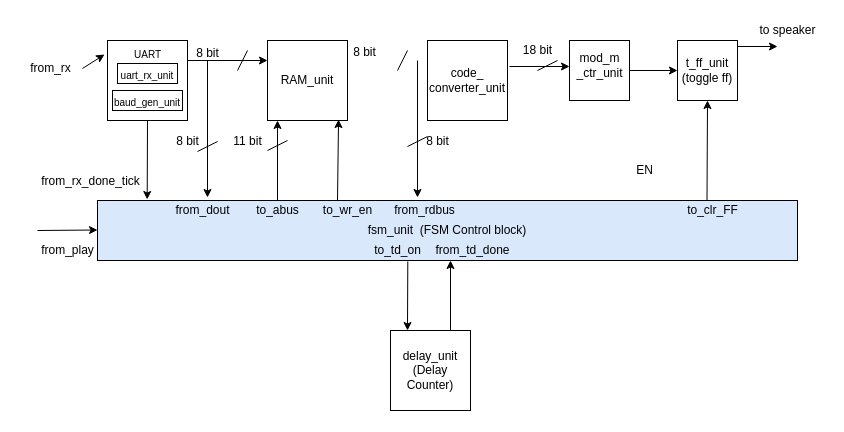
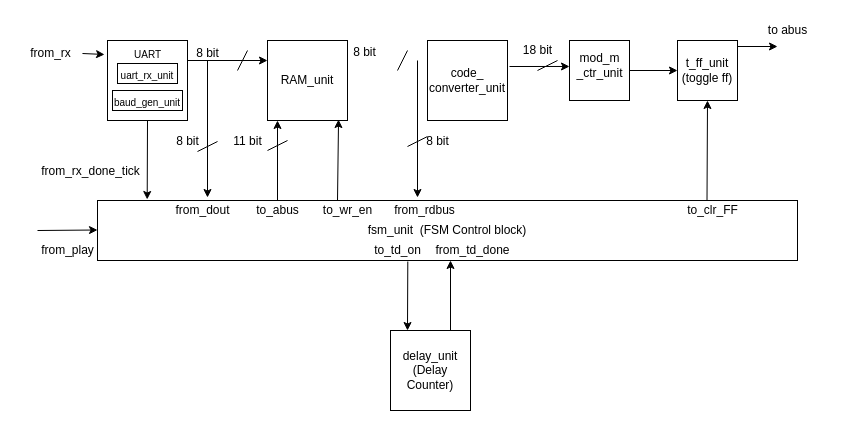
- <mxCell id="22" value="to speaker" style="text;html=1;align=center;verticalAlign=middle;resizable=0;points=[];autosize=1;" parent="1" vertex="1"><mxGeometry x="752" y="20" width="70" height="20" as="geometry" /></mxCell>
+ <mxCell id="22" value="to abus" style="text;html=1;align=center;verticalAlign=middle;resizable=0;points=[];autosize=1;" parent="1" vertex="1"><mxGeometry x="752" y="20" width="70" height="20" as="geometry" /></mxCell>
- <mxCell id="7" value="from_rx" style="text;html=1;align=center;verticalAlign=middle;resizable=0;points=[];autosize=1;" parent="1" vertex="1"><mxGeometry x="20" y="58" width="60" height="20" as="geometry" /></mxCell>
+ <mxCell id="7" value="from_rx" style="text;html=1;align=center;verticalAlign=middle;resizable=0;points=[];autosize=1;" parent="1" vertex="1"><mxGeometry x="20" y="43" width="60" height="20" as="geometry" /></mxCell>
- <mxCell id="16" value="EN" style="text;html=1;align=center;verticalAlign=middle;resizable=0;points=[];autosize=1;" parent="1" vertex="1"><mxGeometry x="629" y="160" width="30" height="20" as="geometry" /></mxCell>
- <mxCell id="23" value="from_rx_done_tick" style="text;html=1;align=center;verticalAlign=middle;resizable=0;points=[];autosize=1;" vertex="1" parent="1"><mxGeometry x="35" y="171" width="110" height="20" as="geometry" /></mxCell>
+ <mxCell id="23" value="from_rx_done_tick" style="text;html=1;align=center;verticalAlign=middle;resizable=0;points=[];autosize=1;" vertex="1" parent="1"><mxGeometry x="35" y="161" width="110" height="20" as="geometry" /></mxCell>
- <mxCell id="2" value="fsm_unit&amp;nbsp; (FSM Control block)" style="rounded=0;whiteSpace=wrap;html=1;fillColor=#dae8fc;" parent="1" vertex="1"><mxGeometry x="97" y="200" width="700" height="60" as="geometry" /></mxCell>
+ <mxCell id="2" value="fsm_unit&amp;nbsp; (FSM Control block)" style="rounded=0;whiteSpace=wrap;html=1;" parent="1" vertex="1"><mxGeometry x="97" y="200" width="700" height="60" as="geometry" /></mxCell>
